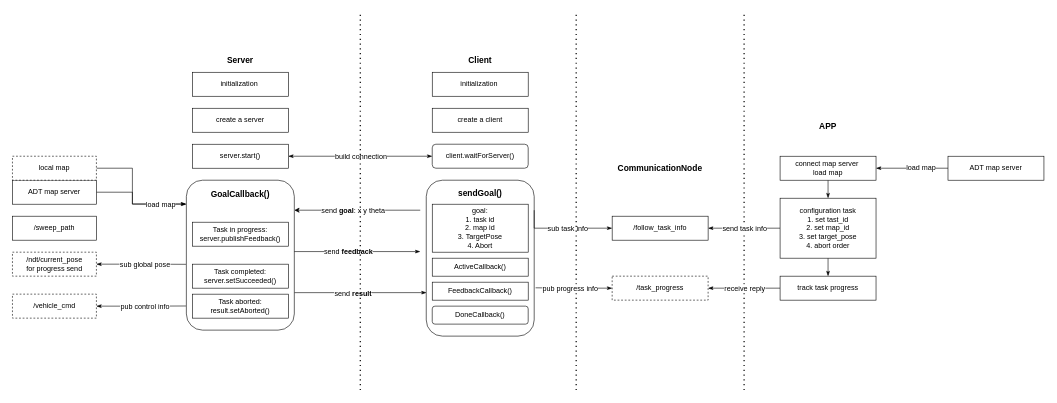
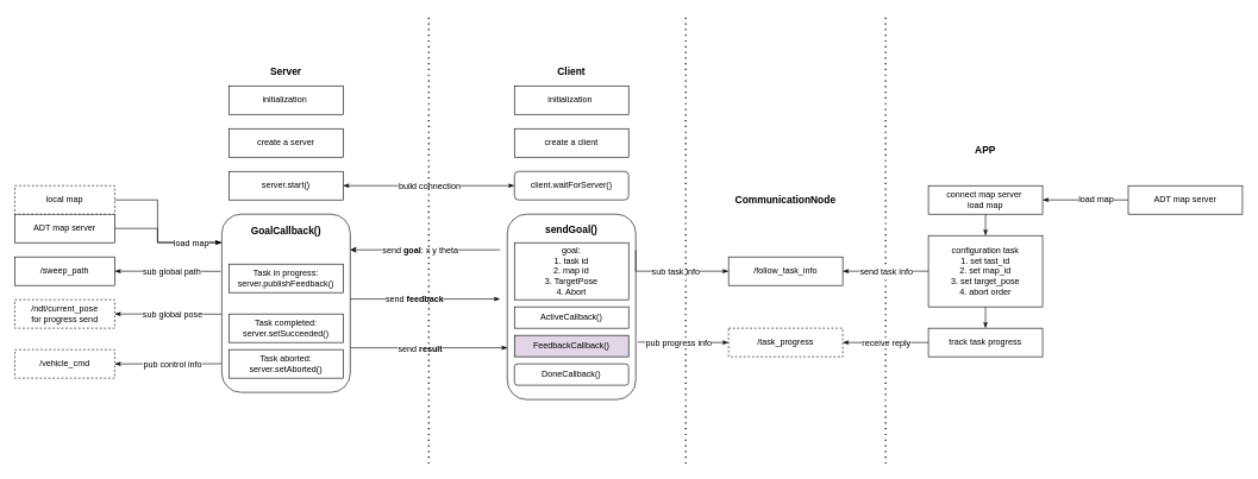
+ <mxCell id="31" style="edgeStyle=orthogonalEdgeStyle;rounded=0;orthogonalLoop=1;jettySize=auto;html=1;exitX=1;exitY=0.5;exitDx=0;exitDy=0;entryX=-0.009;entryY=0.321;entryDx=0;entryDy=0;entryPerimeter=0;fontSize=12;startArrow=classicThin;startFill=1;endArrow=none;endFill=0;" edge="1" parent="1" source="33" target="5"><mxGeometry relative="1" as="geometry" /></mxCell>
+ <mxCell id="32" value="sub global path" style="edgeLabel;html=1;align=center;verticalAlign=middle;resizable=0;points=[];fontSize=12;" vertex="1" connectable="0" parent="31"><mxGeometry x="0.192" y="1" relative="1" as="geometry"><mxPoint x="-9" y="1" as="offset" /></mxGeometry></mxCell>
- <mxCell id="27" value="FeedbackCallback()" style="rounded=0;whiteSpace=wrap;html=1;" vertex="1" parent="1"><mxGeometry x="720" y="470" width="160" height="30" as="geometry" /></mxCell>
+ <mxCell id="27" value="FeedbackCallback()" style="rounded=0;whiteSpace=wrap;html=1;fillColor=#e1d5e7;" vertex="1" parent="1"><mxGeometry x="720" y="470" width="160" height="30" as="geometry" /></mxCell>
- <mxCell id="26" value="Task aborted:&lt;br&gt;result.setAborted()" style="rounded=0;whiteSpace=wrap;html=1;" vertex="1" parent="1"><mxGeometry y="490" width="160" height="40" as="geometry" x="320" /></mxCell>
+ <mxCell id="26" value="Task aborted:&lt;br&gt;server.setAborted()" style="rounded=0;whiteSpace=wrap;html=1;" vertex="1" parent="1"><mxGeometry y="490" width="160" height="40" as="geometry" x="320" /></mxCell>
